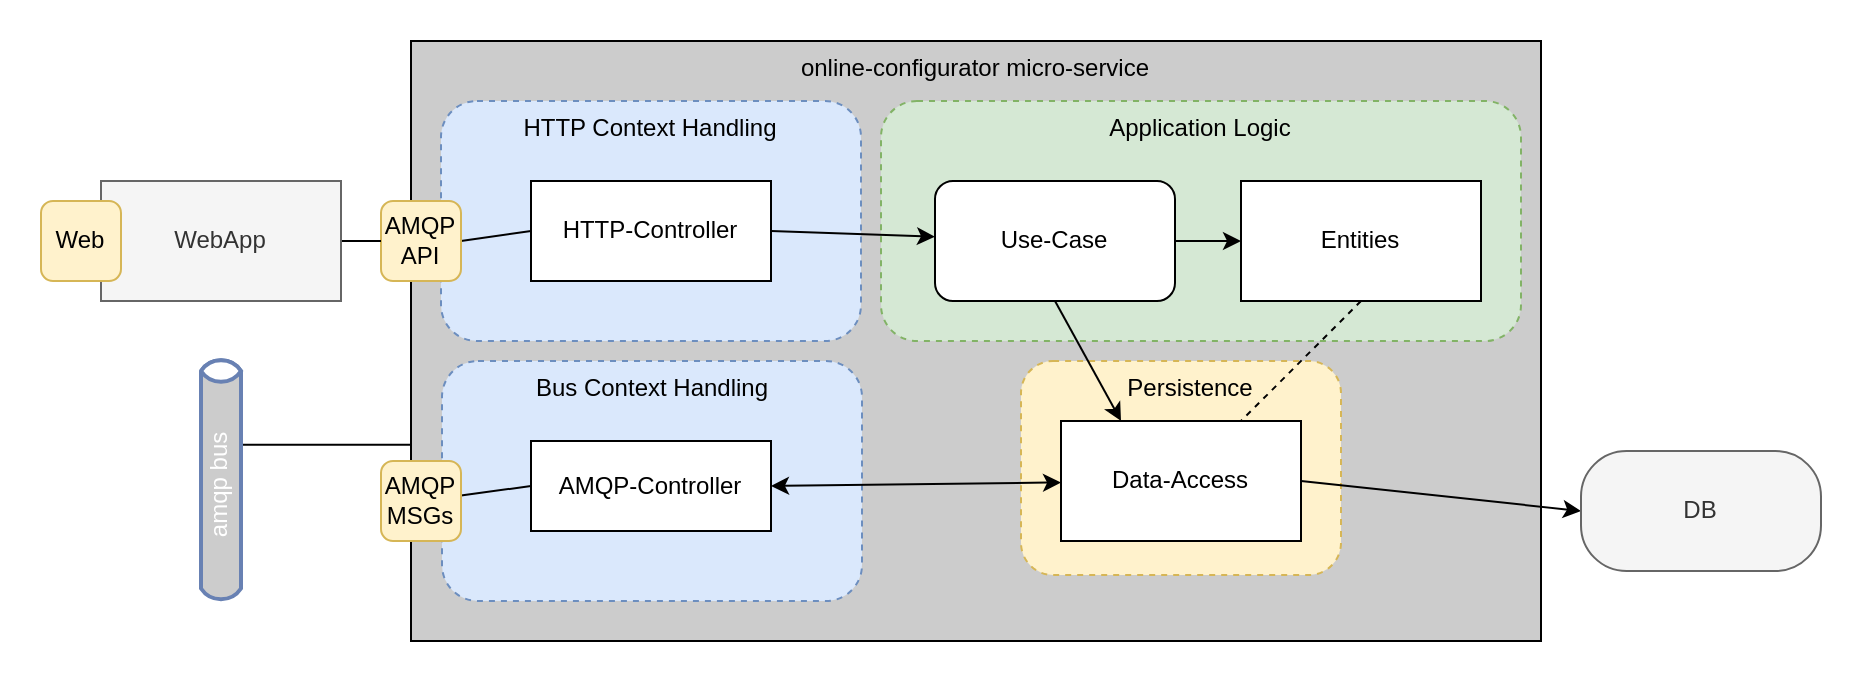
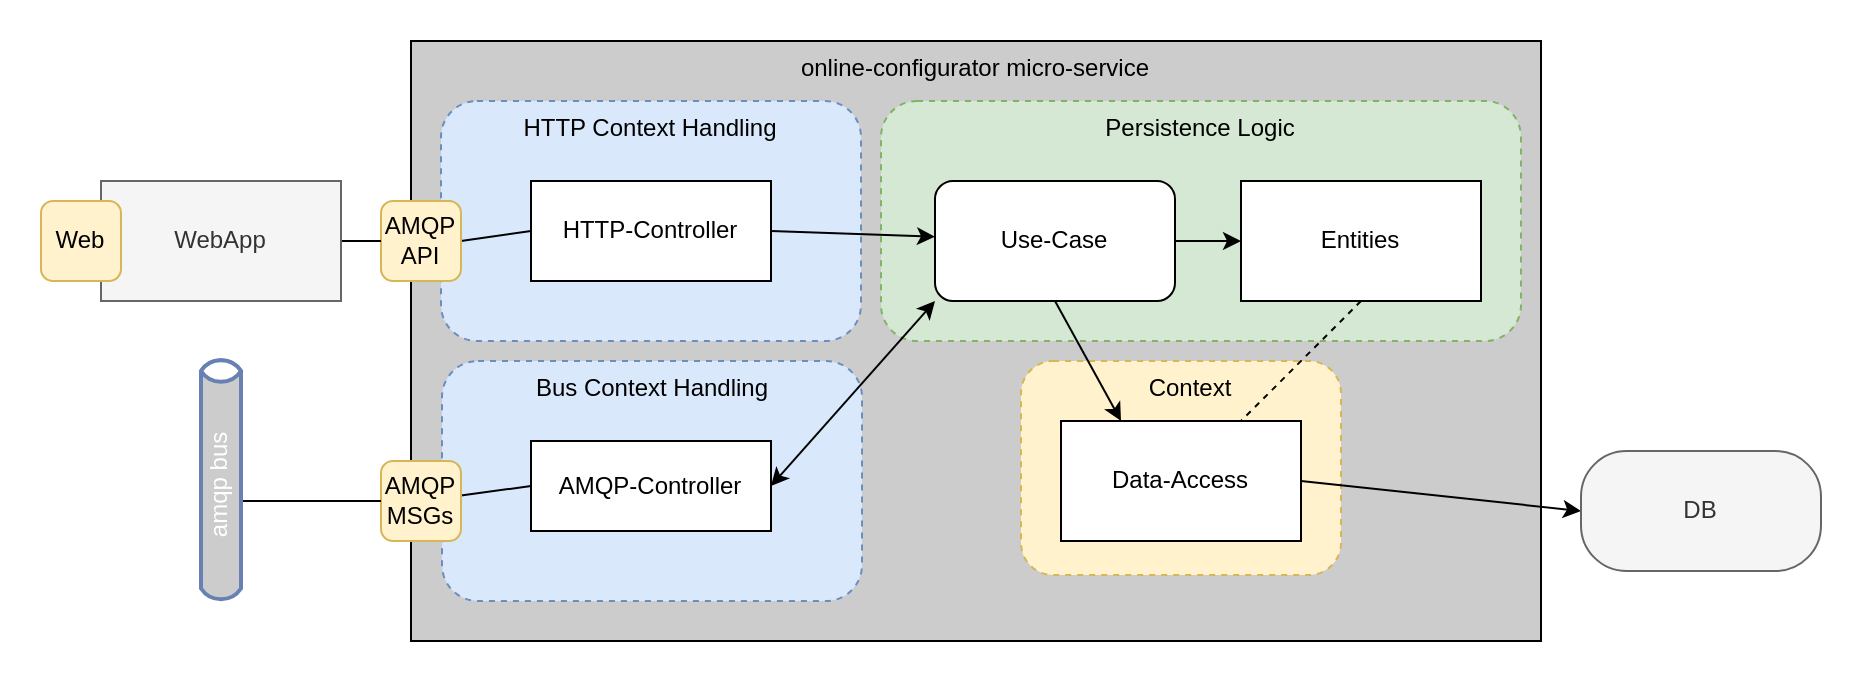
- <mxCell id="4" value="Application Logic" style="rounded=1;whiteSpace=wrap;html=1;fillColor=#d5e8d4;strokeColor=#82b366;verticalAlign=top;dashed=1;" parent="1" vertex="1"><mxGeometry x="440" y="50" width="320" height="120" as="geometry" /></mxCell>
+ <mxCell id="4" value="Persistence Logic" style="rounded=1;whiteSpace=wrap;html=1;fillColor=#d5e8d4;strokeColor=#82b366;verticalAlign=top;dashed=1;" parent="1" vertex="1"><mxGeometry x="440" y="50" width="320" height="120" as="geometry" /></mxCell>
- <mxCell id="3" value="&amp;nbsp; &amp;nbsp;Persistence" style="rounded=1;whiteSpace=wrap;html=1;fillColor=#fff2cc;strokeColor=#d6b656;verticalAlign=top;dashed=1;" parent="1" vertex="1"><mxGeometry x="510" y="180" width="160" height="107" as="geometry" /></mxCell>
+ <mxCell id="3" value="&amp;nbsp; &amp;nbsp;Context" style="rounded=1;whiteSpace=wrap;html=1;fillColor=#fff2cc;strokeColor=#d6b656;verticalAlign=top;dashed=1;" parent="1" vertex="1"><mxGeometry x="510" y="180" width="160" height="107" as="geometry" /></mxCell>
- <mxCell id="27" style="edgeStyle=none;rounded=0;orthogonalLoop=1;jettySize=auto;html=1;startArrow=none;startFill=0;endArrow=none;endFill=0;" parent="1" source="28" target="2" edge="1"><mxGeometry relative="1" as="geometry"><mxPoint x="170" y="250" as="sourcePoint" /></mxGeometry></mxCell>
+ <mxCell id="27" style="edgeStyle=none;rounded=0;orthogonalLoop=1;jettySize=auto;html=1;entryX=0;entryY=0.5;entryDx=0;entryDy=0;startArrow=none;startFill=0;endArrow=none;endFill=0;" parent="1" source="28" target="26" edge="1"><mxGeometry relative="1" as="geometry"><mxPoint x="170" y="250" as="sourcePoint" /></mxGeometry></mxCell>
- <mxCell id="23" style="rounded=0;orthogonalLoop=1;jettySize=auto;html=1;exitX=1;exitY=0.5;exitDx=0;exitDy=0;startArrow=classic;startFill=1;" parent="1" source="25" target="21" edge="1"><mxGeometry relative="1" as="geometry" /></mxCell>
+ <mxCell id="23" style="rounded=0;orthogonalLoop=1;jettySize=auto;html=1;exitX=1;exitY=0.5;exitDx=0;exitDy=0;entryX=0;entryY=1;entryDx=0;entryDy=0;startArrow=classic;startFill=1;" parent="1" source="25" target="18" edge="1"><mxGeometry relative="1" as="geometry" /></mxCell>
